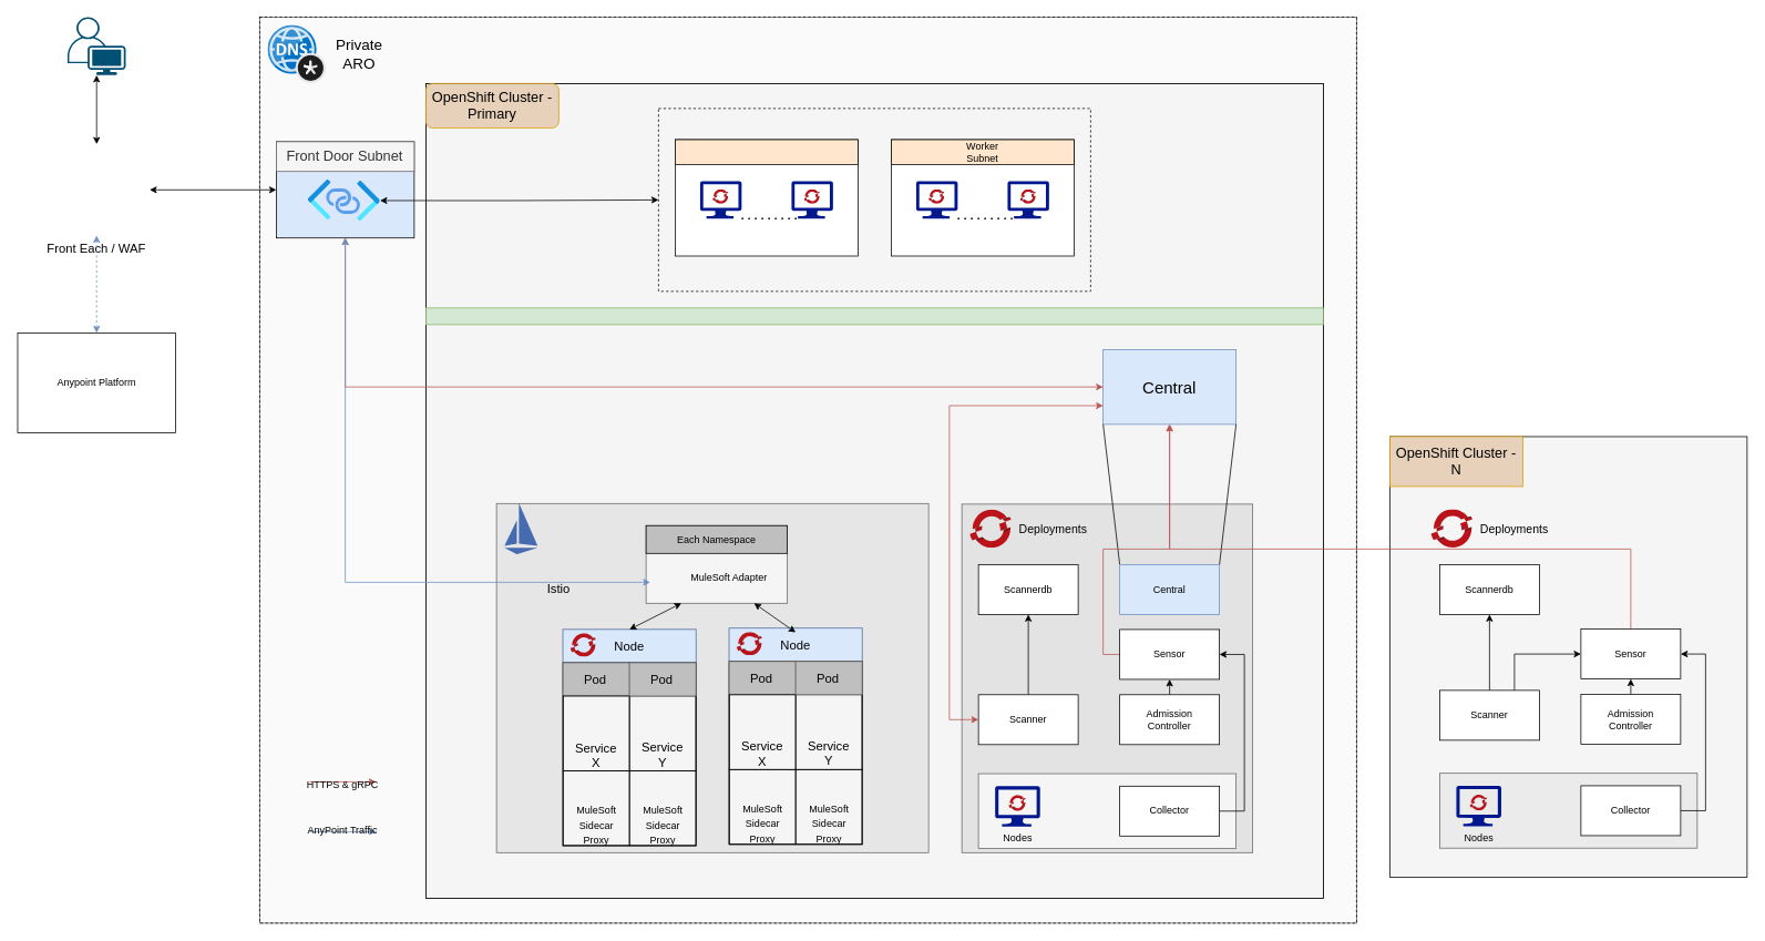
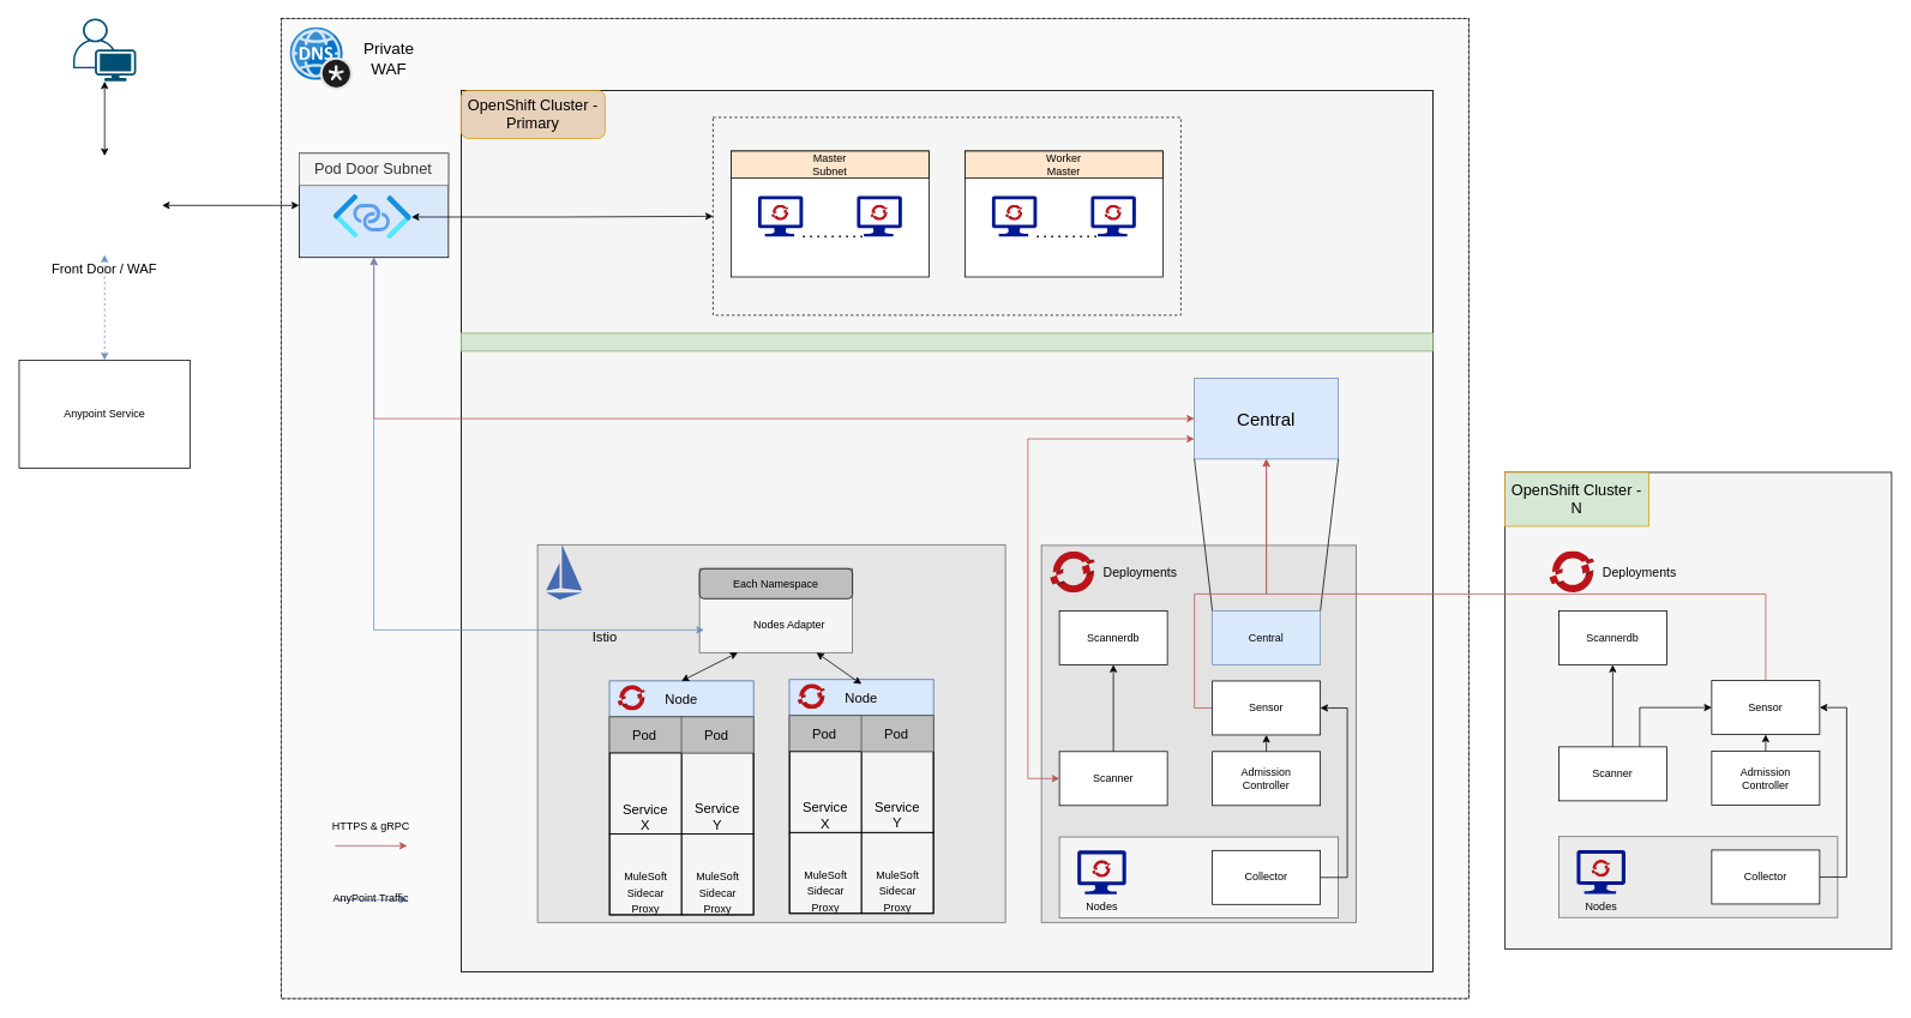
- <mxCell id="5" value="&lt;font style=&quot;font-size: 18px;&quot;&gt;Private ARO&lt;/font&gt;" style="text;html=1;strokeColor=none;fillColor=none;align=center;verticalAlign=middle;whiteSpace=wrap;rounded=0;fontSize=12;" vertex="1" parent="2"><mxGeometry x="90" y="30" width="60" height="30" as="geometry" /></mxCell>
+ <mxCell id="5" value="&lt;font style=&quot;font-size: 18px;&quot;&gt;Private WAF&lt;/font&gt;" style="text;html=1;strokeColor=none;fillColor=none;align=center;verticalAlign=middle;whiteSpace=wrap;rounded=0;fontSize=12;" vertex="1" parent="2"><mxGeometry x="90" y="30" width="60" height="30" as="geometry" /></mxCell>
+ <mxCell id="21" value="Master Subnet" style="text;html=1;strokeColor=none;fillColor=none;align=center;verticalAlign=middle;whiteSpace=wrap;rounded=0;" vertex="1" parent="15"><mxGeometry x="380" y="67.5" width="60" height="30" as="geometry" /></mxCell>
- <mxCell id="31" value="Worker Subnet" style="text;html=1;strokeColor=none;fillColor=none;align=center;verticalAlign=middle;whiteSpace=wrap;rounded=0;" vertex="1" parent="15"><mxGeometry x="640" y="67.5" width="60" height="30" as="geometry" /></mxCell>
+ <mxCell id="31" value="Worker Master" style="text;html=1;strokeColor=none;fillColor=none;align=center;verticalAlign=middle;whiteSpace=wrap;rounded=0;" vertex="1" parent="15"><mxGeometry x="640" y="67.5" width="60" height="30" as="geometry" /></mxCell>
- <mxCell id="14" value="Front Door Subnet" style="text;html=1;strokeColor=none;fillColor=none;align=center;verticalAlign=middle;whiteSpace=wrap;rounded=0;fontSize=17;fontColor=#333333;" vertex="1" parent="10"><mxGeometry x="7.5" y="2.9" width="148.5" height="30" as="geometry" /></mxCell>
+ <mxCell id="14" value="Pod Door Subnet" style="text;html=1;strokeColor=none;fillColor=none;align=center;verticalAlign=middle;whiteSpace=wrap;rounded=0;fontSize=17;fontColor=#333333;" vertex="1" parent="10"><mxGeometry x="7.5" y="2.9" width="148.5" height="30" as="geometry" /></mxCell>
- <mxCell id="130" value="Front Each / WAF" style="shape=image;verticalLabelPosition=bottom;labelBackgroundColor=default;verticalAlign=top;aspect=fixed;imageAspect=0;image=https://res.cloudinary.com/practicaldev/image/fetch/s--jt5o6V3p--/c_imagga_scale,f_auto,fl_progressive,h_900,q_auto,w_1600/https://dev-to-uploads.s3.amazonaws.com/uploads/articles/nwym5dwarxqdq06co6zr.png;fontSize=15;clipPath=inset(0% 17.33% 0% 17.33%);" vertex="1" parent="1"><mxGeometry x="52" y="172.9" width="127.57" height="110" as="geometry" /></mxCell>
+ <mxCell id="130" value="Front Door / WAF" style="shape=image;verticalLabelPosition=bottom;labelBackgroundColor=default;verticalAlign=top;aspect=fixed;imageAspect=0;image=https://res.cloudinary.com/practicaldev/image/fetch/s--jt5o6V3p--/c_imagga_scale,f_auto,fl_progressive,h_900,q_auto,w_1600/https://dev-to-uploads.s3.amazonaws.com/uploads/articles/nwym5dwarxqdq06co6zr.png;fontSize=15;clipPath=inset(0% 17.33% 0% 17.33%);" vertex="1" parent="1"><mxGeometry x="52" y="172.9" width="127.57" height="110" as="geometry" /></mxCell>
- <mxCell id="138" value="Anypoint Platform" style="rounded=0;whiteSpace=wrap;html=1;fontSize=12;" vertex="1" parent="137"><mxGeometry width="190" height="120" as="geometry" /></mxCell>
+ <mxCell id="138" value="Anypoint Service" style="rounded=0;whiteSpace=wrap;html=1;fontSize=12;" vertex="1" parent="137"><mxGeometry width="190" height="120" as="geometry" /></mxCell>
- <mxCell id="126" value="&lt;font style=&quot;font-size: 17px;&quot;&gt;OpenShift Cluster - N&lt;/font&gt;" style="rounded=0;whiteSpace=wrap;html=1;fontSize=14;strokeColor=#d79b00;fillColor=#E8D1BA;" vertex="1" parent="1"><mxGeometry x="1672" y="524.77" width="160" height="60" as="geometry" /></mxCell>
+ <mxCell id="126" value="&lt;font style=&quot;font-size: 17px;&quot;&gt;OpenShift Cluster - N&lt;/font&gt;" style="rounded=0;whiteSpace=wrap;html=1;fontSize=14;strokeColor=#d79b00;fillColor=#d5e8d4;" vertex="1" parent="1"><mxGeometry x="1672" y="524.77" width="160" height="60" as="geometry" /></mxCell>
- <mxCell id="91" value="Each Namespace" style="rounded=0;whiteSpace=wrap;html=1;fontSize=12;strokeColor=#000000;fillColor=#BFBFBF;" vertex="1" parent="1"><mxGeometry x="777" y="631.81" width="170" height="33.42" as="geometry" /></mxCell>
+ <mxCell id="91" value="Each Namespace" style="whiteSpace=wrap;html=1;fontSize=12;strokeColor=#000000;fillColor=#BFBFBF;rounded=1;" vertex="1" parent="1"><mxGeometry x="777" y="631.81" width="170" height="33.42" as="geometry" /></mxCell>
- <mxCell id="92" value="MuleSoft Adapter" style="text;html=1;strokeColor=none;fillColor=none;align=center;verticalAlign=middle;whiteSpace=wrap;rounded=0;fontSize=12;" vertex="1" parent="1"><mxGeometry x="822" y="678.73" width="110" height="30" as="geometry" /></mxCell>
+ <mxCell id="92" value="Nodes Adapter" style="text;html=1;strokeColor=none;fillColor=none;align=center;verticalAlign=middle;whiteSpace=wrap;rounded=0;fontSize=12;" vertex="1" parent="1"><mxGeometry x="822" y="678.73" width="110" height="30" as="geometry" /></mxCell>
- <mxCell id="7" value="&lt;font style=&quot;font-size: 12px;&quot;&gt;HTTPS &amp;amp; gRPC&lt;/font&gt;" style="text;html=1;strokeColor=none;fillColor=none;align=center;verticalAlign=middle;whiteSpace=wrap;rounded=0;fontSize=20;" vertex="1" parent="2"><mxGeometry x="20" y="905" width="160" height="30" as="geometry" /></mxCell>
+ <mxCell id="7" value="&lt;font style=&quot;font-size: 12px;&quot;&gt;HTTPS &amp;amp; gRPC&lt;/font&gt;" style="text;html=1;strokeColor=none;fillColor=none;align=center;verticalAlign=middle;whiteSpace=wrap;rounded=0;fontSize=20;" vertex="1" parent="2"><mxGeometry x="20" y="880" width="160" height="30" as="geometry" /></mxCell>
